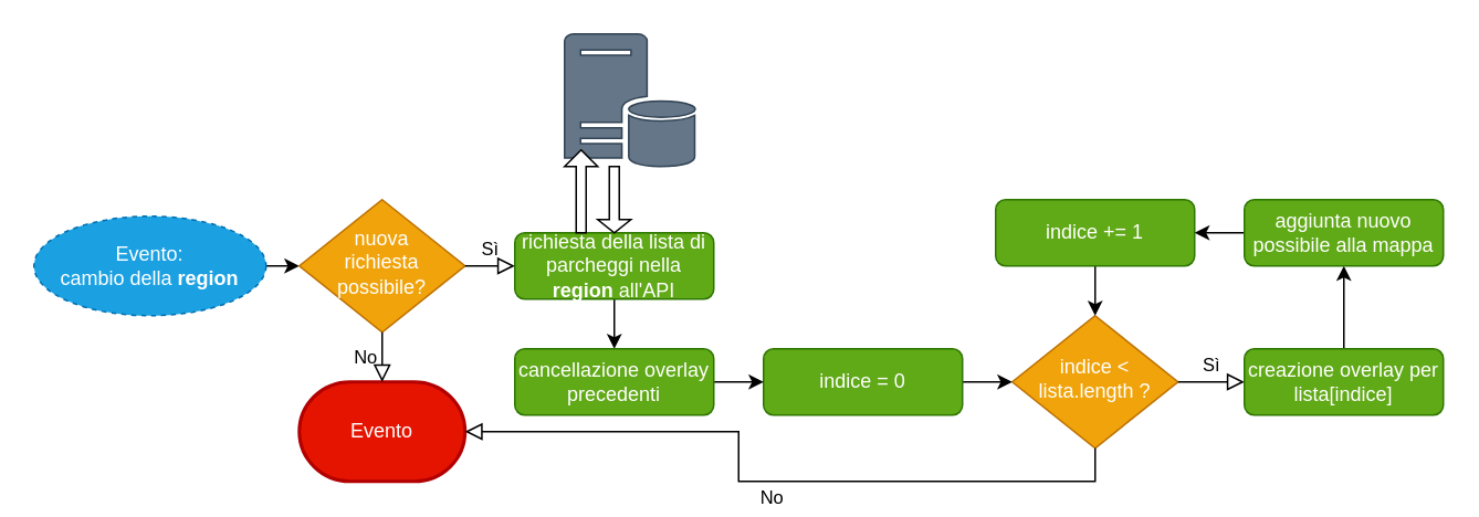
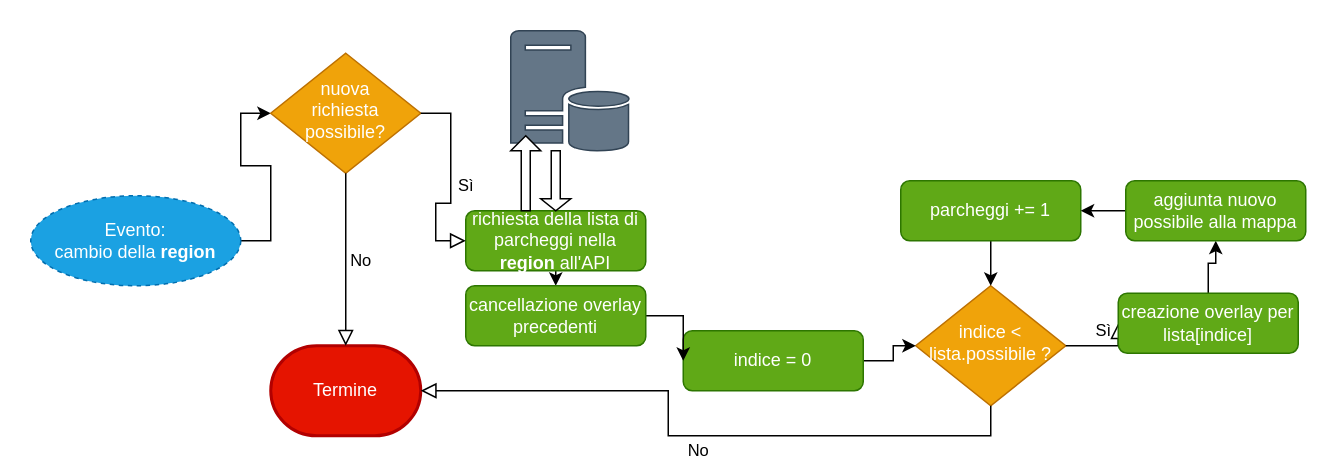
- <mxCell id="23" value="indice += 1" style="rounded=1;whiteSpace=wrap;html=1;fontSize=12;glass=0;strokeWidth=1;shadow=0;fillColor=#60a917;strokeColor=#2D7600;fontColor=#ffffff;" vertex="1" parent="1"><mxGeometry x="600" y="120" width="120" height="40" as="geometry" /></mxCell>
+ <mxCell id="23" value="parcheggi += 1" style="rounded=1;whiteSpace=wrap;html=1;fontSize=12;glass=0;strokeWidth=1;shadow=0;fillColor=#60a917;strokeColor=#2D7600;fontColor=#ffffff;" vertex="1" parent="1"><mxGeometry x="600" y="120" width="120" height="40" as="geometry" /></mxCell>
- <mxCell id="14" value="nuova&lt;br&gt;richiesta possibile?" style="rhombus;whiteSpace=wrap;html=1;shadow=0;fontFamily=Helvetica;fontSize=12;align=center;strokeWidth=1;spacing=6;spacingTop=-4;fillColor=#f0a30a;strokeColor=#BD7000;fontColor=#ffffff;" vertex="1" parent="1"><mxGeometry x="180" y="120" width="100" height="80" as="geometry" /></mxCell>
+ <mxCell id="14" value="nuova&lt;br&gt;richiesta possibile?" style="rhombus;whiteSpace=wrap;html=1;shadow=0;fontFamily=Helvetica;fontSize=12;align=center;strokeWidth=1;spacing=6;spacingTop=-4;fillColor=#f0a30a;strokeColor=#BD7000;fontColor=#ffffff;" vertex="1" parent="1"><mxGeometry x="180" y="35" width="100" height="80" as="geometry" /></mxCell>
- <mxCell id="4" value="indice &amp;lt; lista.length ?" style="rhombus;whiteSpace=wrap;html=1;shadow=0;fontFamily=Helvetica;fontSize=12;align=center;strokeWidth=1;spacing=6;spacingTop=-4;fillColor=#f0a30a;strokeColor=#BD7000;fontColor=#ffffff;" parent="1" vertex="1"><mxGeometry x="610" y="190" width="100" height="80" as="geometry" /></mxCell>
+ <mxCell id="4" value="indice &amp;lt; lista.possibile ?" style="rhombus;whiteSpace=wrap;html=1;shadow=0;fontFamily=Helvetica;fontSize=12;align=center;strokeWidth=1;spacing=6;spacingTop=-4;fillColor=#f0a30a;strokeColor=#BD7000;fontColor=#ffffff;" parent="1" vertex="1"><mxGeometry x="610" y="190" width="100" height="80" as="geometry" /></mxCell>
- <mxCell id="17" value="cancellazione overlay precedenti" style="rounded=1;whiteSpace=wrap;html=1;fontSize=12;glass=0;strokeWidth=1;shadow=0;fillColor=#60a917;strokeColor=#2D7600;fontColor=#ffffff;" vertex="1" parent="1"><mxGeometry x="310" y="210" width="120" height="40" as="geometry" /></mxCell>
+ <mxCell id="17" value="cancellazione overlay precedenti" style="rounded=1;whiteSpace=wrap;html=1;fontSize=12;glass=0;strokeWidth=1;shadow=0;fillColor=#60a917;strokeColor=#2D7600;fontColor=#ffffff;" vertex="1" parent="1"><mxGeometry x="310" y="190" width="120" height="40" as="geometry" /></mxCell>
- <mxCell id="8" value="indice = 0" style="rounded=1;whiteSpace=wrap;html=1;fontSize=12;glass=0;strokeWidth=1;shadow=0;fillColor=#60a917;strokeColor=#2D7600;fontColor=#ffffff;" parent="1" vertex="1"><mxGeometry x="460" y="210" width="120" height="40" as="geometry" /></mxCell>
+ <mxCell id="8" value="indice = 0" style="rounded=1;whiteSpace=wrap;html=1;fontSize=12;glass=0;strokeWidth=1;shadow=0;fillColor=#60a917;strokeColor=#2D7600;fontColor=#ffffff;" parent="1" vertex="1"><mxGeometry x="455" y="220" width="120" height="40" as="geometry" /></mxCell>
- <mxCell id="22" value="creazione overlay per&lt;br&gt;lista[indice]" style="rounded=1;whiteSpace=wrap;html=1;fontSize=12;glass=0;strokeWidth=1;shadow=0;fillColor=#60a917;strokeColor=#2D7600;fontColor=#ffffff;" vertex="1" parent="1"><mxGeometry x="750" y="210" width="120" height="40" as="geometry" /></mxCell>
+ <mxCell id="22" value="creazione overlay per&lt;br&gt;lista[indice]" style="rounded=1;whiteSpace=wrap;html=1;fontSize=12;glass=0;strokeWidth=1;shadow=0;fillColor=#60a917;strokeColor=#2D7600;fontColor=#ffffff;" vertex="1" parent="1"><mxGeometry x="745" y="195" width="120" height="40" as="geometry" /></mxCell>
- <mxCell id="18" value="Evento" style="strokeWidth=2;html=1;shape=mxgraph.flowchart.terminator;whiteSpace=wrap;fillColor=#e51400;strokeColor=#B20000;fontColor=#ffffff;" vertex="1" parent="1"><mxGeometry x="180" y="230" width="100" height="60" as="geometry" /></mxCell>
+ <mxCell id="18" value="Termine" style="strokeWidth=2;html=1;shape=mxgraph.flowchart.terminator;whiteSpace=wrap;fillColor=#e51400;strokeColor=#B20000;fontColor=#ffffff;" vertex="1" parent="1"><mxGeometry x="180" y="230" width="100" height="60" as="geometry" /></mxCell>
